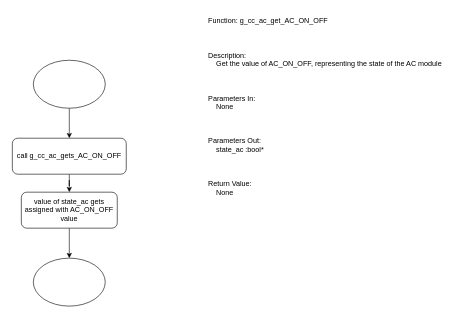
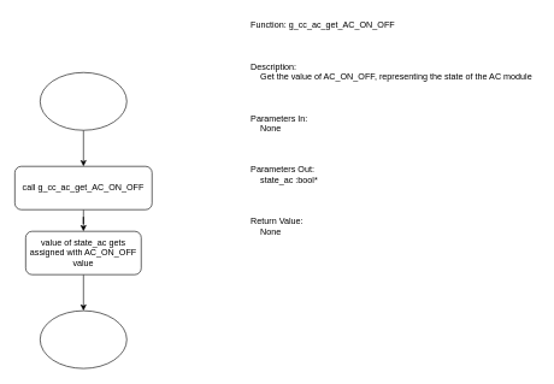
- <mxCell id="6" value="call&amp;nbsp;g_cc_ac_gets_AC_ON_OFF" style="rounded=1;whiteSpace=wrap;html=1;" vertex="1" parent="1"><mxGeometry x="20" y="230" width="190" height="60" as="geometry" /></mxCell>
+ <mxCell id="6" value="call&amp;nbsp;g_cc_ac_get_AC_ON_OFF" style="rounded=1;whiteSpace=wrap;html=1;" vertex="1" parent="1"><mxGeometry x="20" y="230" width="190" height="60" as="geometry" /></mxCell>
